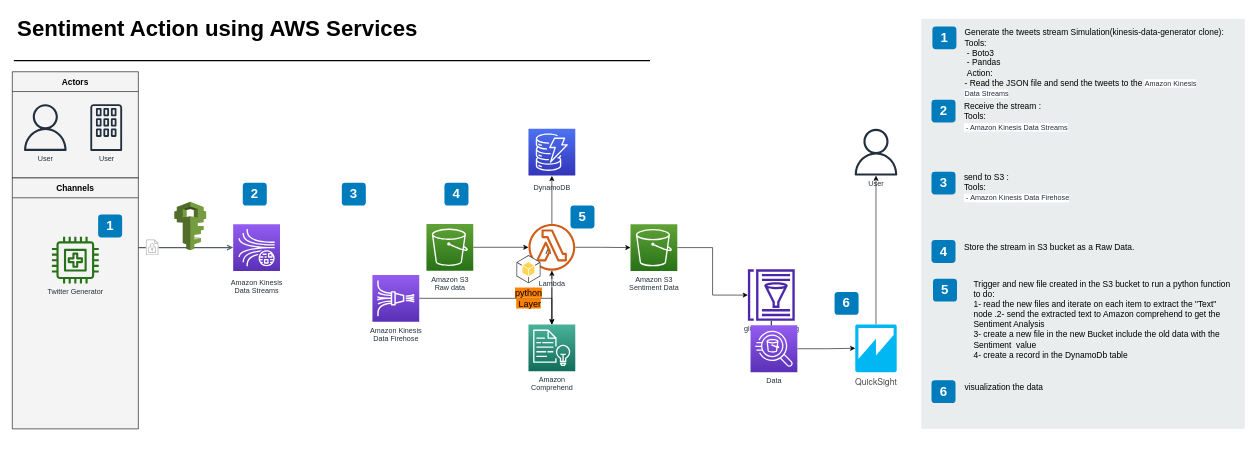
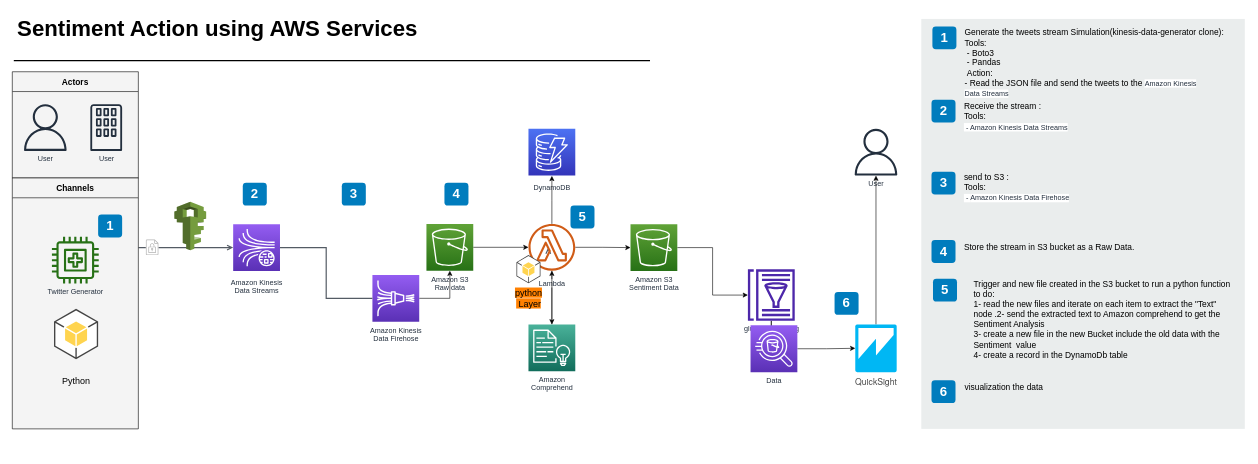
+ <mxCell id="47" value="" style="edgeStyle=elbowEdgeStyle;rounded=0;orthogonalLoop=1;jettySize=auto;html=1;endArrow=none;endFill=0;strokeColor=#545B64;strokeWidth=2;fontSize=14;" edge="1" parent="1" source="44" target="46"><mxGeometry relative="1" as="geometry"><mxPoint x="466" y="412" as="sourcePoint" /><mxPoint x="734.001" y="412" as="targetPoint" /></mxGeometry></mxCell>
- <mxCell id="45" value="" style="edgeStyle=orthogonalEdgeStyle;rounded=0;orthogonalLoop=1;jettySize=auto;html=1;fontSize=15;" edge="1" parent="1" source="46" target="34"><mxGeometry relative="1" as="geometry" /></mxCell>
+ <mxCell id="45" value="" style="edgeStyle=orthogonalEdgeStyle;rounded=0;orthogonalLoop=1;jettySize=auto;html=1;fontSize=15;" edge="1" parent="1" source="46" target="27"><mxGeometry relative="1" as="geometry" /></mxCell>
+ <mxCell id="25" value="&lt;font style=&quot;font-size: 15px&quot;&gt;Python&lt;/font&gt;" style="outlineConnect=0;dashed=0;verticalLabelPosition=bottom;verticalAlign=top;align=center;html=1;shape=mxgraph.aws3.android;fillColor=#FFD44F;gradientColor=none;fontSize=37;strokeWidth=10;" vertex="1" parent="22"><mxGeometry x="69.5" y="218" width="73.5" height="84" as="geometry" /></mxCell>
